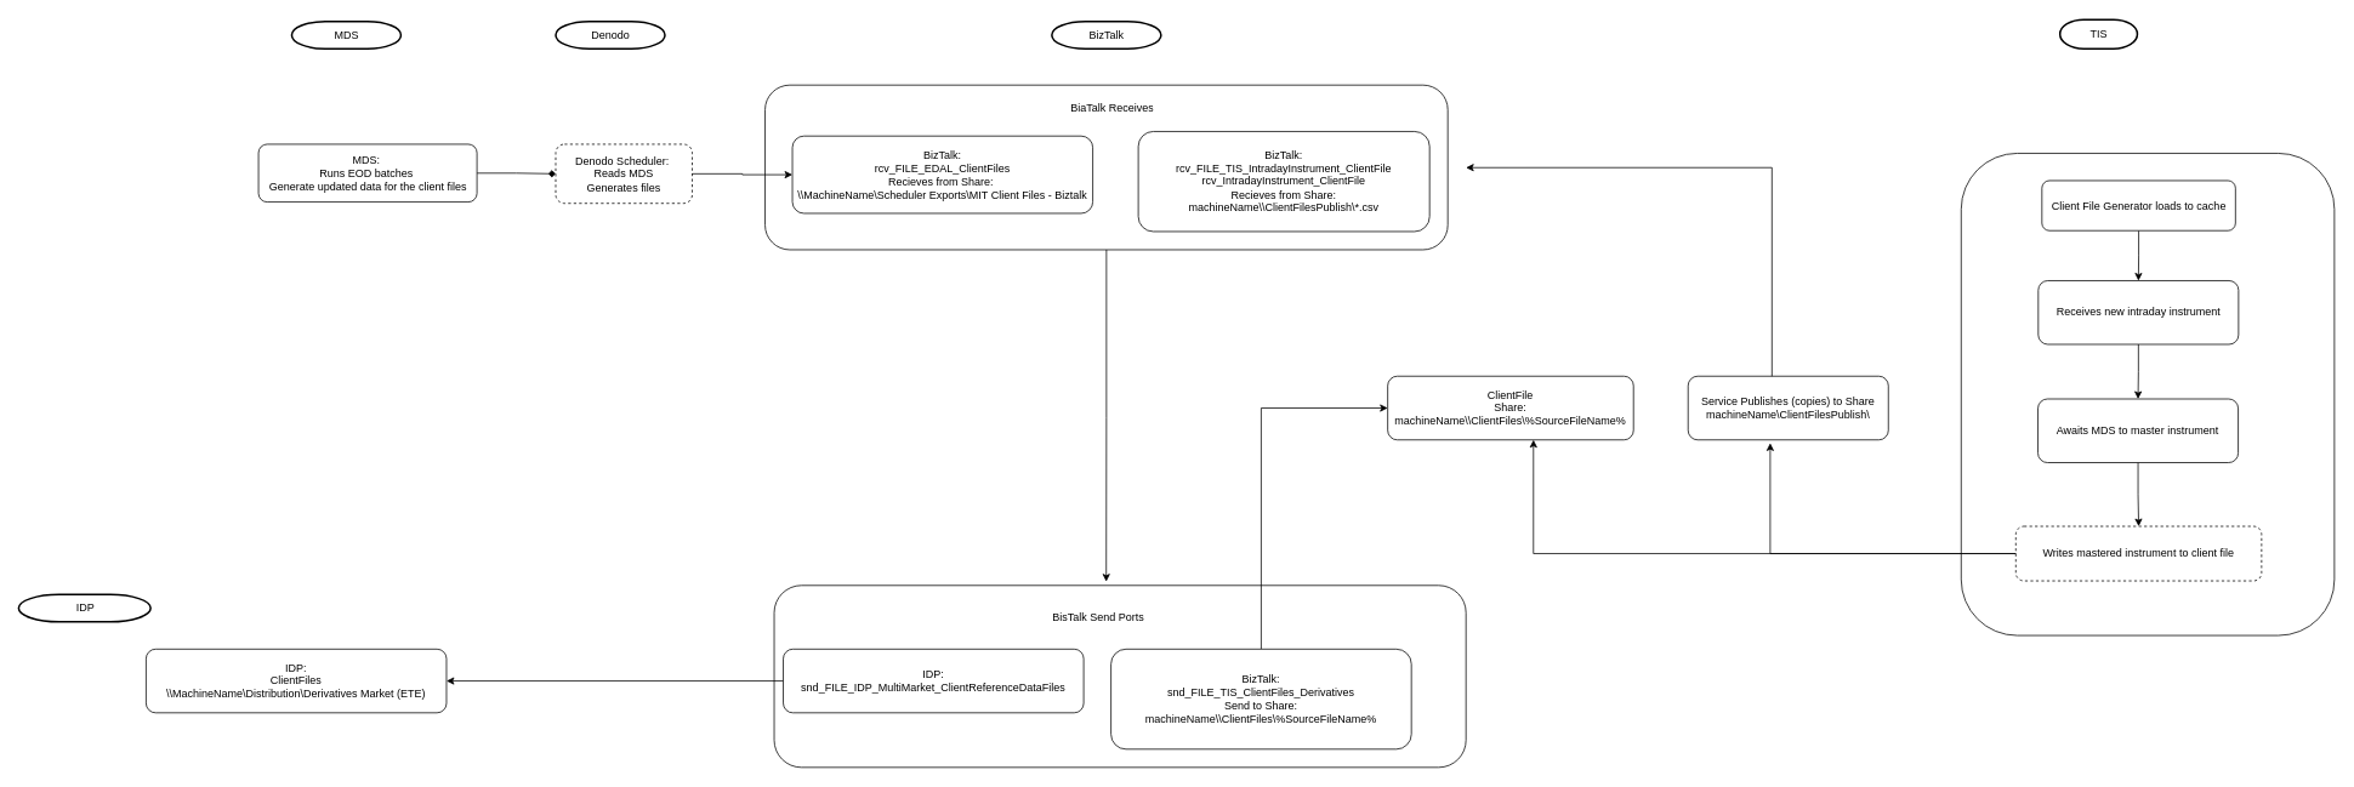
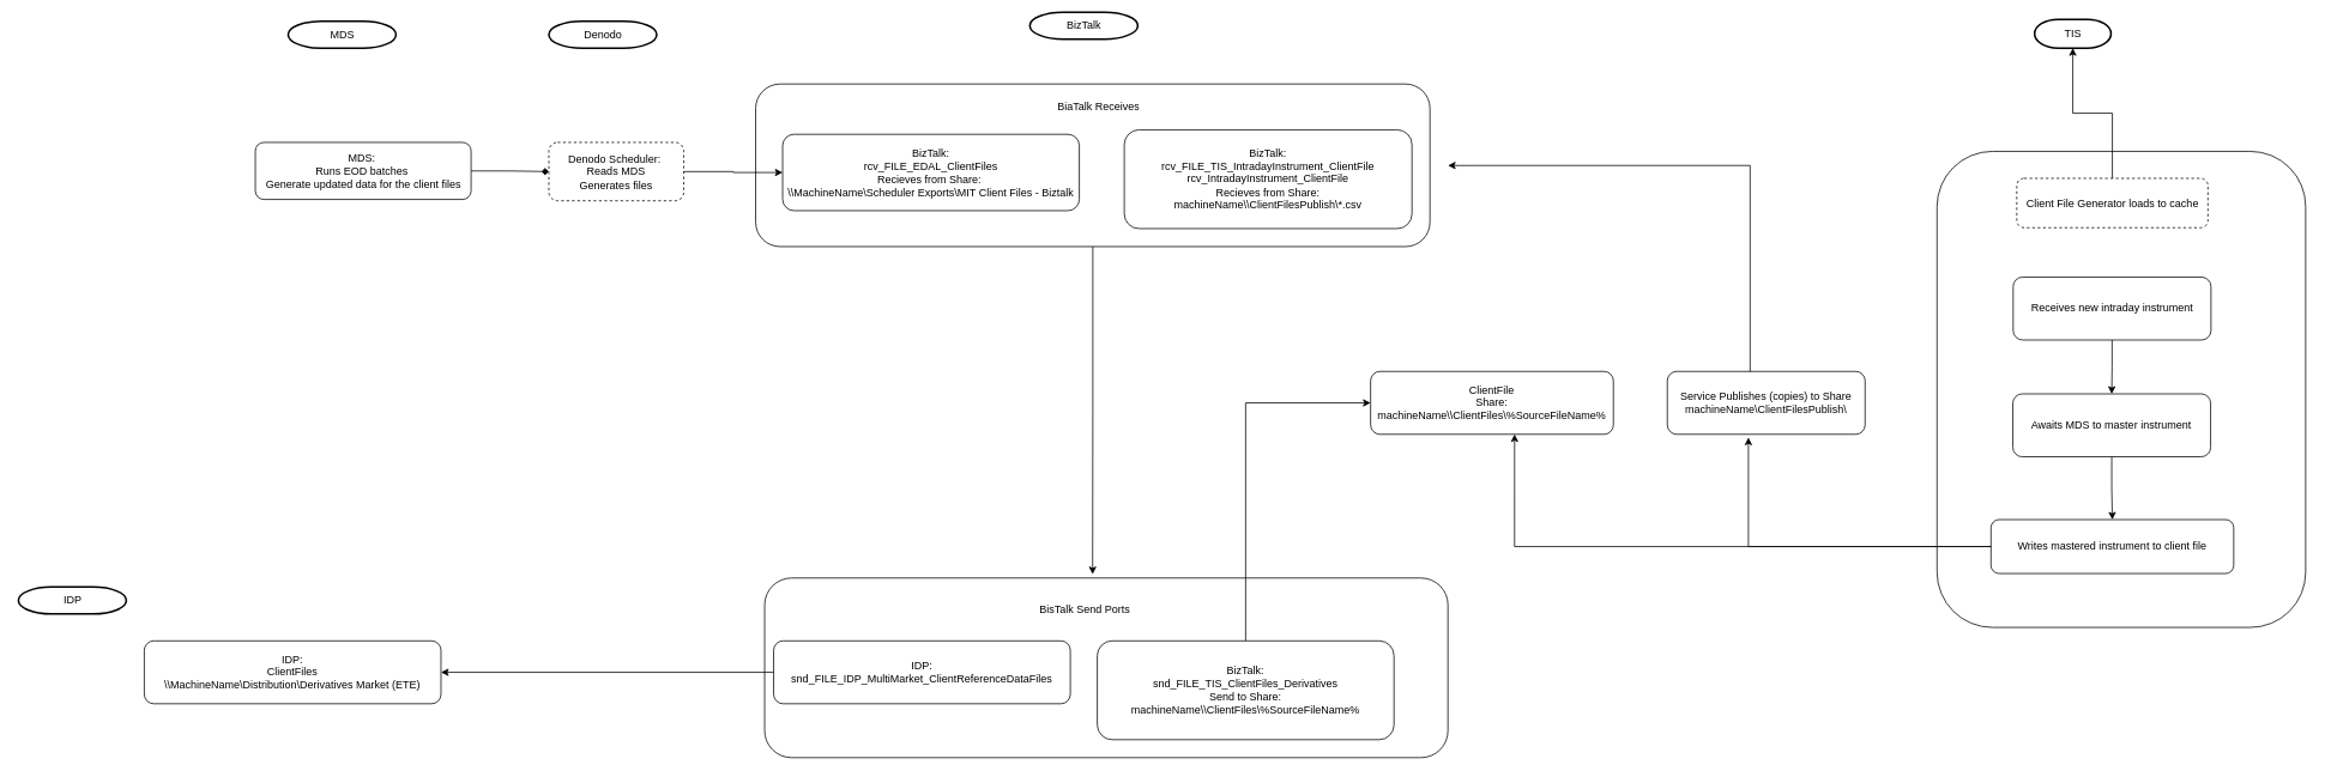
- <mxCell id="31" value="BizTalk" style="shape=mxgraph.flowchart.terminator;strokeWidth=2;gradientColor=none;gradientDirection=north;fontStyle=0;html=1;" parent="1" vertex="1"><mxGeometry x="1155" y="23" width="120" height="30" as="geometry" /></mxCell>
+ <mxCell id="31" value="BizTalk" style="shape=mxgraph.flowchart.terminator;strokeWidth=2;gradientColor=none;gradientDirection=north;fontStyle=0;html=1;" parent="1" vertex="1"><mxGeometry x="1145" y="13" width="120" height="30" as="geometry" /></mxCell>
- <mxCell id="21" value="Client File Generator loads to cache" style="rounded=1;whiteSpace=wrap;html=1;" parent="1" vertex="1"><mxGeometry x="2242.69" y="198" width="212.62" height="55" as="geometry" /></mxCell>
+ <mxCell id="21" value="Client File Generator loads to cache" style="rounded=1;whiteSpace=wrap;html=1;dashed=1;" parent="1" vertex="1"><mxGeometry x="2242.69" y="198" width="212.62" height="55" as="geometry" /></mxCell>
- <mxCell id="20" value="" style="edgeStyle=orthogonalEdgeStyle;rounded=0;orthogonalLoop=1;jettySize=auto;html=1;" parent="1" source="21" target="23" edge="1"><mxGeometry relative="1" as="geometry" /></mxCell>
+ <mxCell id="20" value="" style="edgeStyle=orthogonalEdgeStyle;rounded=0;orthogonalLoop=1;jettySize=auto;html=1;" parent="1" source="21" target="19" edge="1"><mxGeometry relative="1" as="geometry" /></mxCell>
- <mxCell id="26" value="Writes mastered instrument to client file" style="rounded=1;whiteSpace=wrap;html=1;dashed=1;" parent="1" vertex="1"><mxGeometry x="2214" y="578" width="270" height="60" as="geometry" /></mxCell>
+ <mxCell id="26" value="Writes mastered instrument to client file" style="rounded=1;whiteSpace=wrap;html=1;" parent="1" vertex="1"><mxGeometry x="2214" y="578" width="270" height="60" as="geometry" /></mxCell>
- <mxCell id="32" value="IDP" style="shape=mxgraph.flowchart.terminator;strokeWidth=2;gradientColor=none;gradientDirection=north;fontStyle=0;html=1;" parent="1" vertex="1"><mxGeometry x="20" y="653" width="145" height="30" as="geometry" /></mxCell>
+ <mxCell id="32" value="IDP" style="shape=mxgraph.flowchart.terminator;strokeWidth=2;gradientColor=none;gradientDirection=north;fontStyle=0;html=1;" parent="1" vertex="1"><mxGeometry x="20" y="653" width="120" height="30" as="geometry" /></mxCell>
